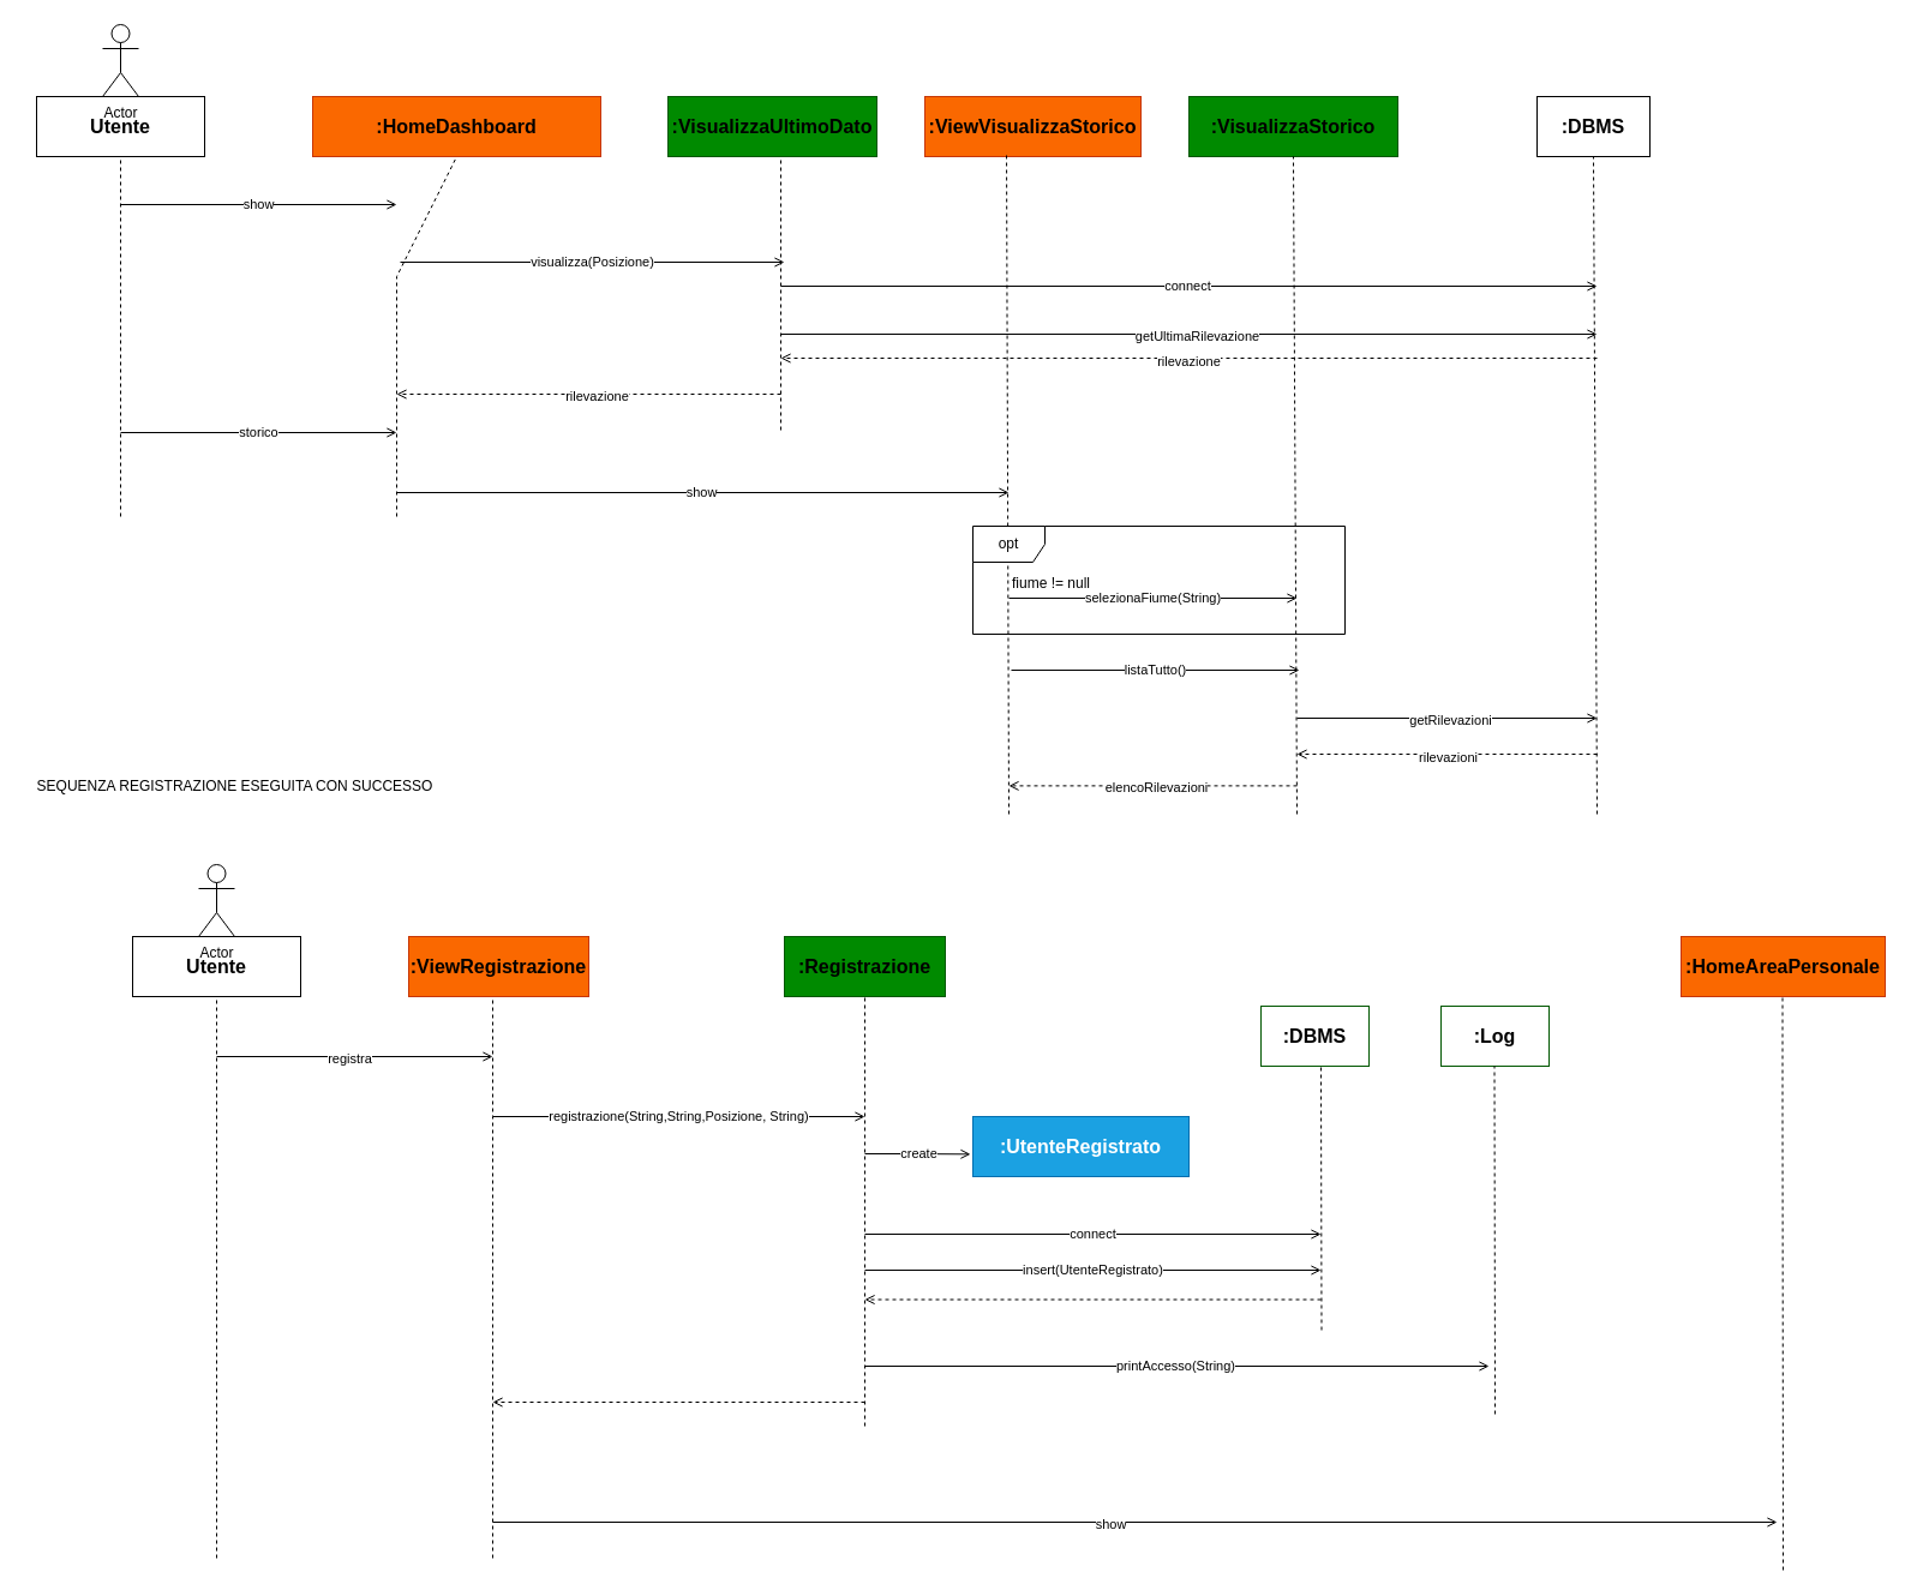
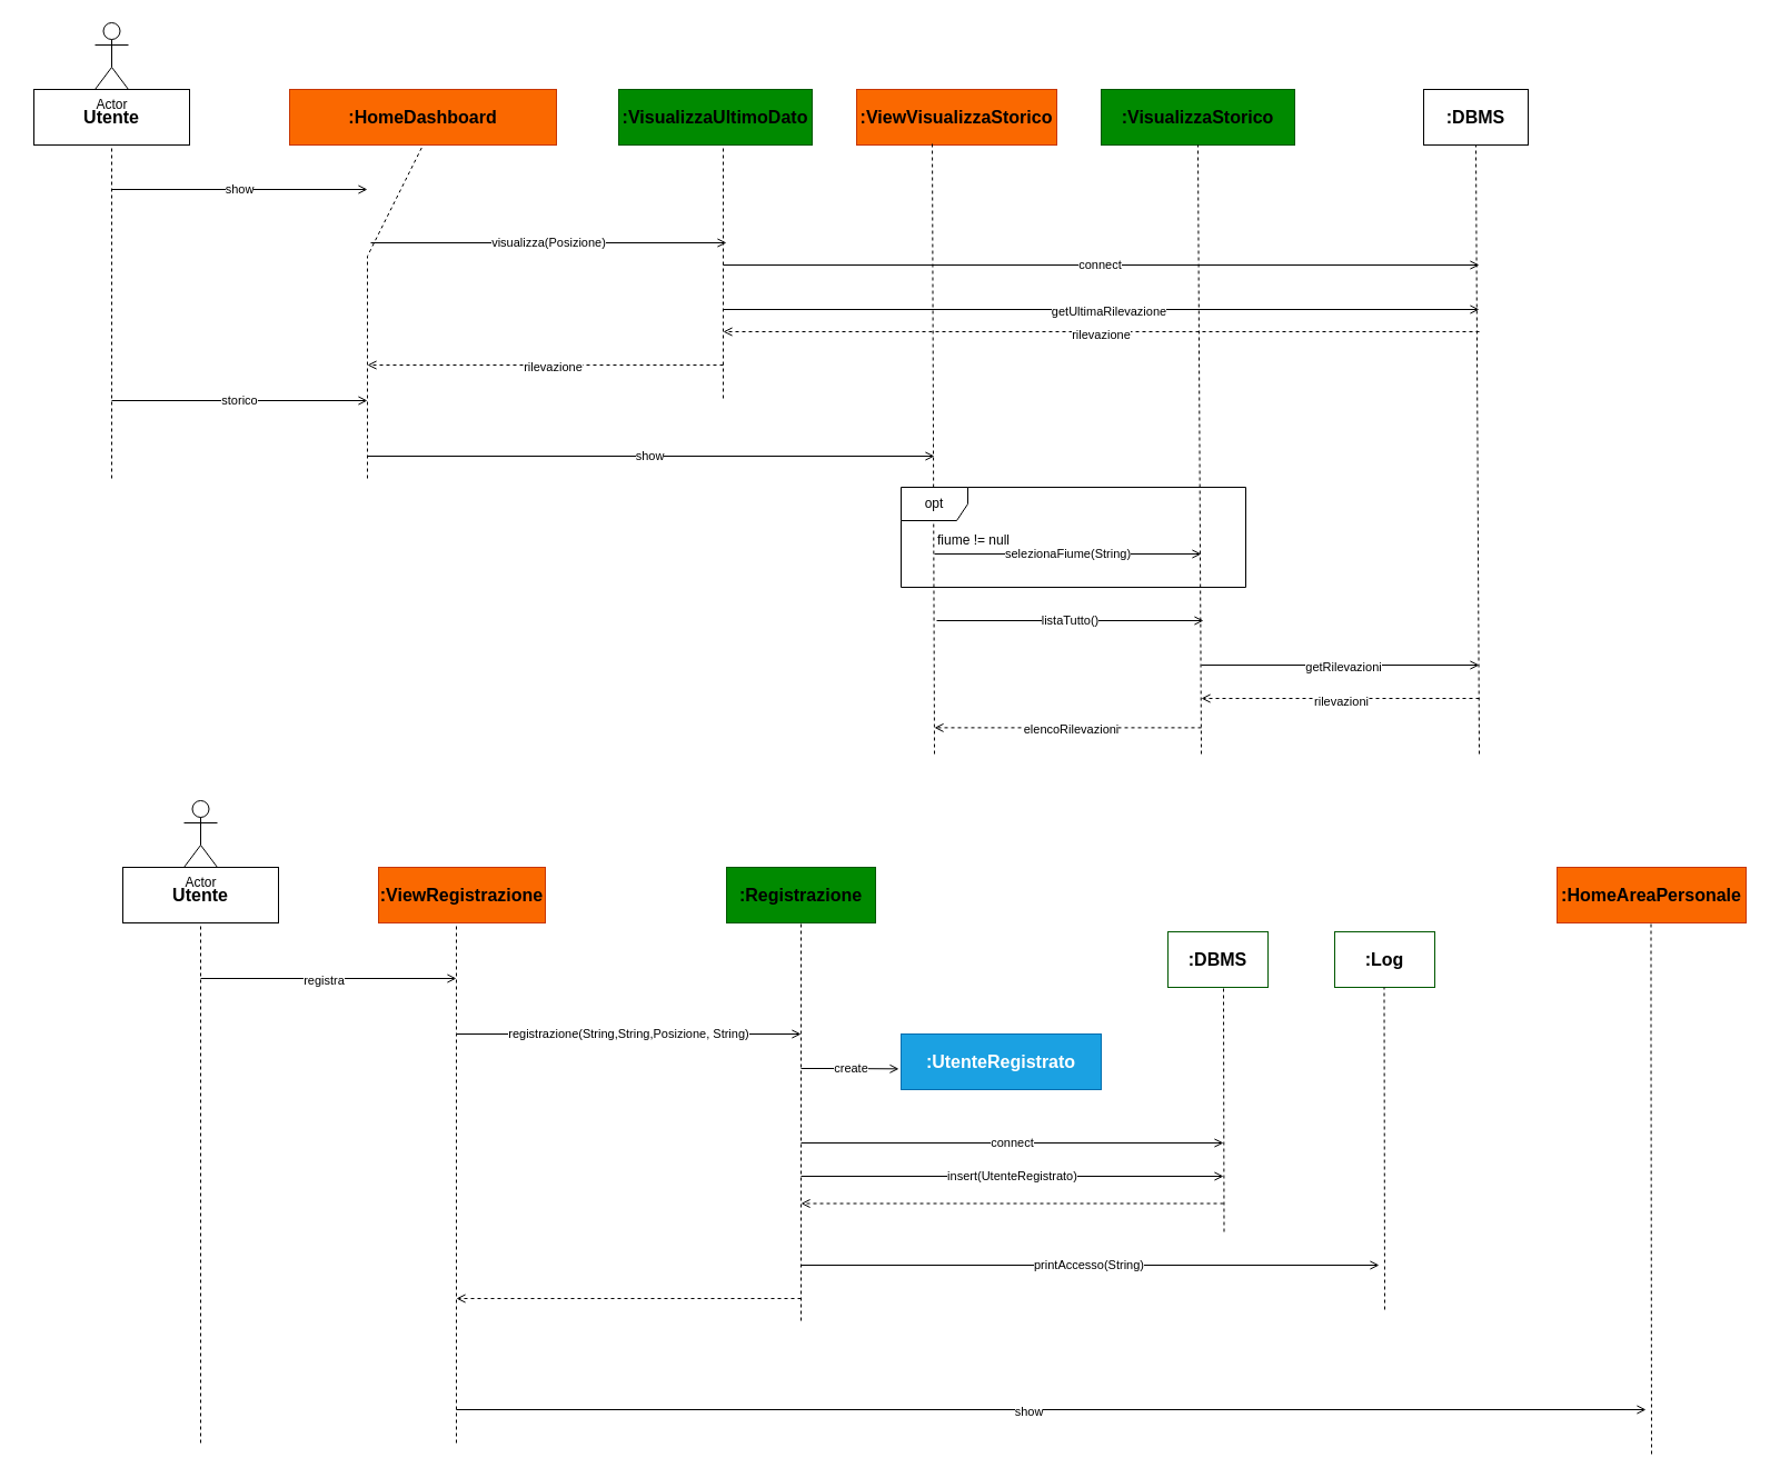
- <mxCell id="29" value="SEQUENZA REGISTRAZIONE ESEGUITA CON SUCCESSO" style="text;html=1;align=center;verticalAlign=middle;resizable=0;points=[];autosize=1;strokeColor=none;fillColor=none;" vertex="1" parent="1"><mxGeometry x="20" y="640" width="350" height="30" as="geometry" /></mxCell>
